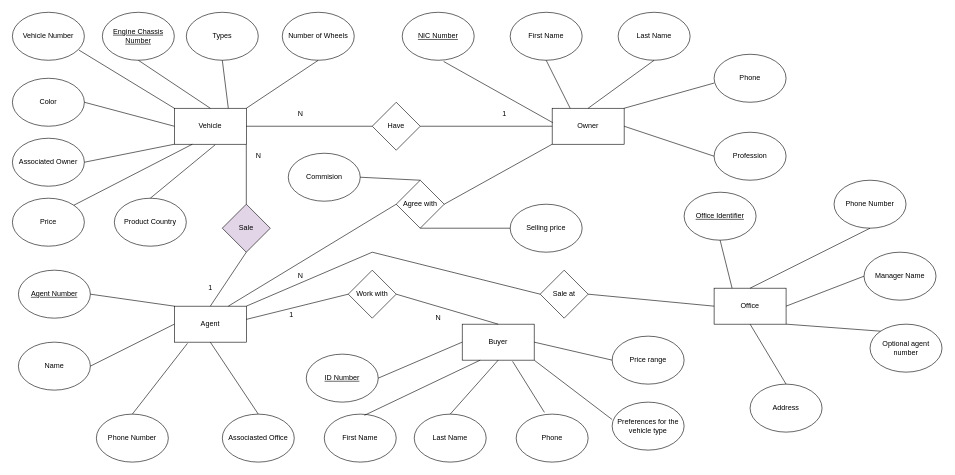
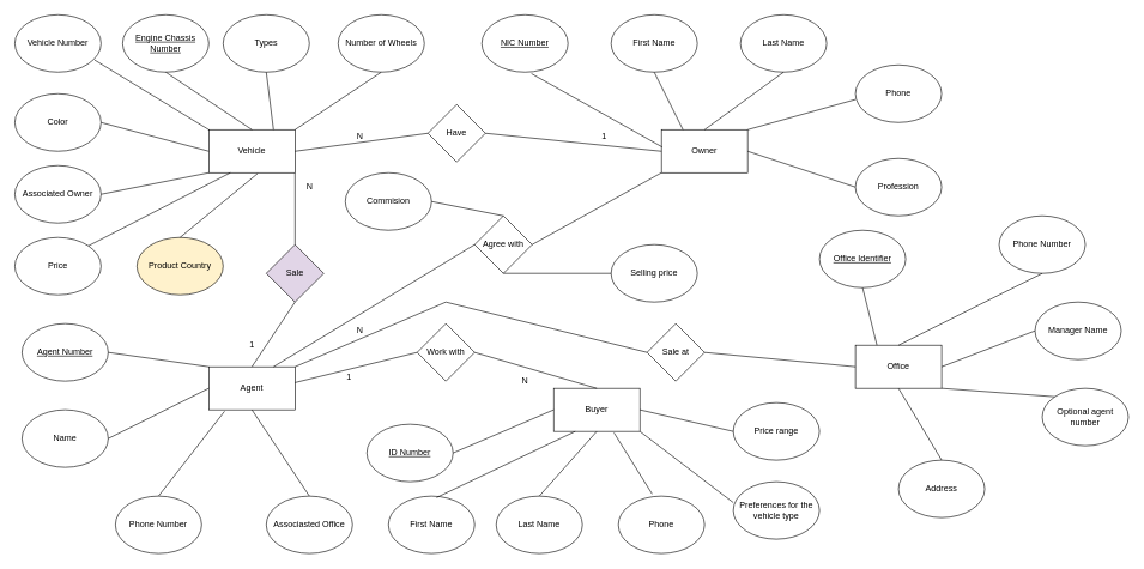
- <mxCell id="30" value="Have" style="rhombus;whiteSpace=wrap;html=1;" vertex="1" parent="1"><mxGeometry x="620" y="170" width="80" height="80" as="geometry" /></mxCell>
+ <mxCell id="30" value="Have" style="rhombus;whiteSpace=wrap;html=1;" vertex="1" parent="1"><mxGeometry x="595" y="145" width="80" height="80" as="geometry" /></mxCell>
- <mxCell id="79" value="Commision" style="ellipse;whiteSpace=wrap;html=1;" vertex="1" parent="1"><mxGeometry x="480" y="255" width="120" height="80" as="geometry" /></mxCell>
+ <mxCell id="79" value="Commision" style="ellipse;whiteSpace=wrap;html=1;" vertex="1" parent="1"><mxGeometry x="480" y="240" width="120" height="80" as="geometry" /></mxCell>
- <mxCell id="10" value="Product Country" style="ellipse;whiteSpace=wrap;html=1;" vertex="1" parent="1"><mxGeometry x="190" y="330" width="120" height="80" as="geometry" /></mxCell>
+ <mxCell id="10" value="Product Country" style="ellipse;whiteSpace=wrap;html=1;fillColor=#fff2cc;" vertex="1" parent="1"><mxGeometry x="190" y="330" width="120" height="80" as="geometry" /></mxCell>
